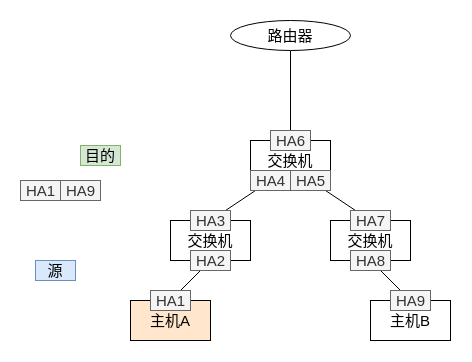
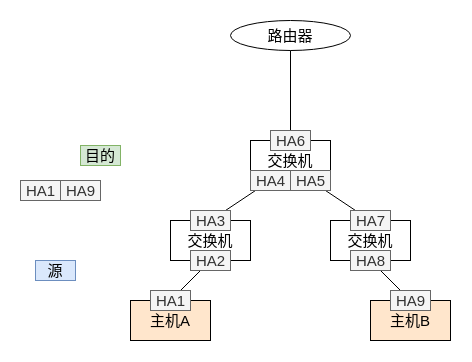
- <mxCell id="4" value="主机B" style="rounded=0;whiteSpace=wrap;html=1;fontSize=15;" vertex="1" parent="1"><mxGeometry x="370" y="300" width="80" height="40" as="geometry" /></mxCell>
+ <mxCell id="4" value="主机B" style="rounded=0;whiteSpace=wrap;html=1;fontSize=15;fillColor=#ffe6cc;" vertex="1" parent="1"><mxGeometry x="370" y="300" width="80" height="40" as="geometry" /></mxCell>
